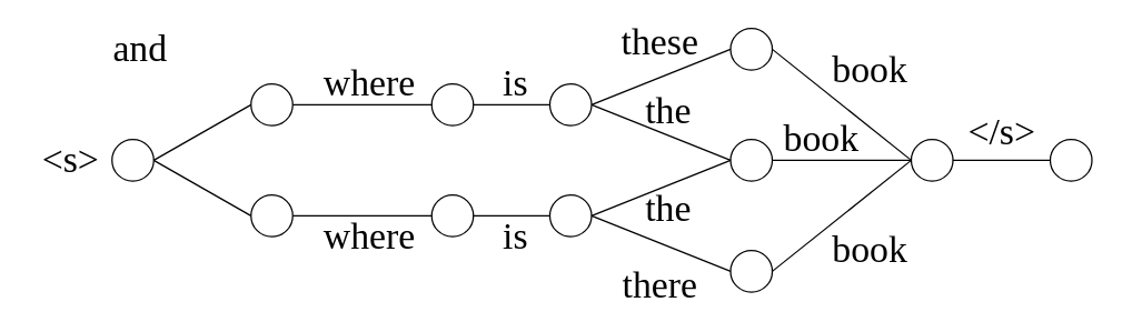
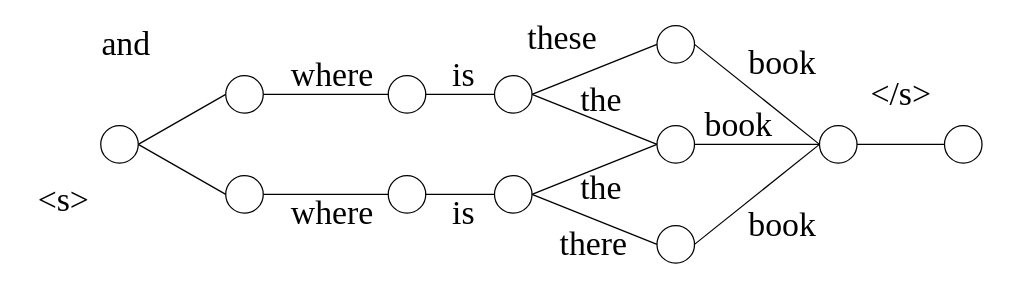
- <mxCell id="31" value="&lt;font style=&quot;font-size: 27px&quot; face=&quot;Georgia&quot;&gt;these&lt;/font&gt;" style="text;html=1;align=center;verticalAlign=middle;resizable=0;points=[];autosize=1;strokeColor=none;fillColor=none;" parent="1" vertex="1"><mxGeometry x="434" y="20" width="80" height="20" as="geometry" /></mxCell>
+ <mxCell id="31" value="&lt;font style=&quot;font-size: 27px&quot; face=&quot;Georgia&quot;&gt;these&lt;/font&gt;" style="text;html=1;align=center;verticalAlign=middle;resizable=0;points=[];autosize=1;strokeColor=none;fillColor=none;" parent="1" vertex="1"><mxGeometry x="409" y="20" width="80" height="20" as="geometry" /></mxCell>
- <mxCell id="35" value="&lt;font style=&quot;font-size: 27px&quot; face=&quot;Georgia&quot;&gt;&amp;lt;/s&amp;gt;&lt;/font&gt;" style="text;html=1;align=center;verticalAlign=middle;resizable=0;points=[];autosize=1;strokeColor=none;fillColor=none;" parent="1" vertex="1"><mxGeometry x="685" y="85" width="70" height="20" as="geometry" /></mxCell>
+ <mxCell id="35" value="&lt;font style=&quot;font-size: 27px&quot; face=&quot;Georgia&quot;&gt;&amp;lt;/s&amp;gt;&lt;/font&gt;" style="text;html=1;align=center;verticalAlign=middle;resizable=0;points=[];autosize=1;strokeColor=none;fillColor=none;" parent="1" vertex="1"><mxGeometry x="685" y="65" width="70" height="20" as="geometry" /></mxCell>
- <mxCell id="23" value="&lt;font style=&quot;font-size: 27px&quot; face=&quot;Georgia&quot;&gt;&amp;lt;s&amp;gt;&lt;/font&gt;" style="text;html=1;align=center;verticalAlign=middle;resizable=0;points=[];autosize=1;strokeColor=none;fillColor=none;" parent="1" vertex="1"><mxGeometry x="20" y="105" width="60" height="20" as="geometry" /></mxCell>
+ <mxCell id="23" value="&lt;font style=&quot;font-size: 27px&quot; face=&quot;Georgia&quot;&gt;&amp;lt;s&amp;gt;&lt;/font&gt;" style="text;html=1;align=center;verticalAlign=middle;resizable=0;points=[];autosize=1;strokeColor=none;fillColor=none;" parent="1" vertex="1"><mxGeometry x="20" y="150" width="60" height="20" as="geometry" /></mxCell>
- <mxCell id="32" value="&lt;font style=&quot;font-size: 27px&quot; face=&quot;Georgia&quot;&gt;there&lt;/font&gt;" style="text;html=1;align=center;verticalAlign=middle;resizable=0;points=[];autosize=1;strokeColor=none;fillColor=none;fontColor=#000000;" parent="1" vertex="1"><mxGeometry x="434" y="195" width="80" height="20" as="geometry" /></mxCell>
+ <mxCell id="32" value="&lt;font style=&quot;font-size: 27px&quot; face=&quot;Georgia&quot;&gt;there&lt;/font&gt;" style="text;html=1;align=center;verticalAlign=middle;resizable=0;points=[];autosize=1;strokeColor=none;fillColor=none;fontColor=#000000;" parent="1" vertex="1"><mxGeometry x="434" y="185" width="80" height="20" as="geometry" /></mxCell>
